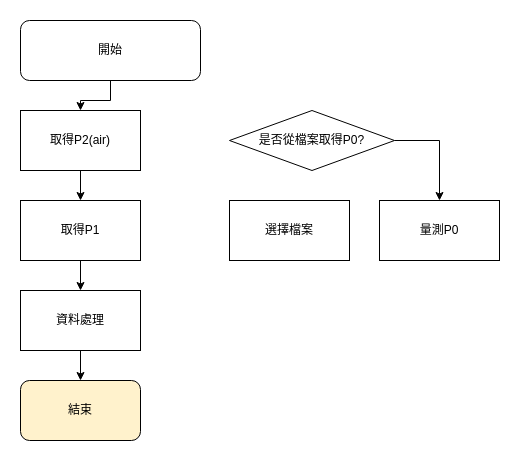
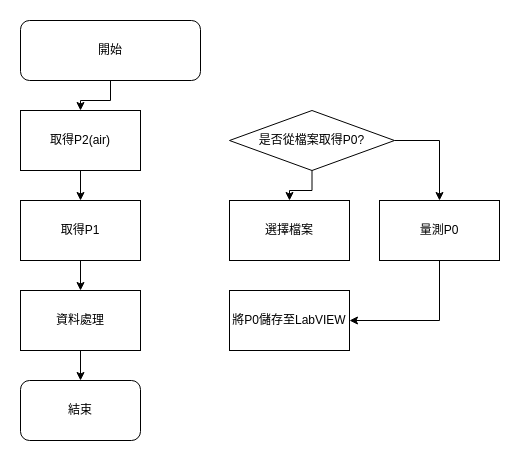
+ <mxCell id="11" value="" style="edgeStyle=orthogonalEdgeStyle;rounded=0;orthogonalLoop=1;jettySize=auto;html=1;" edge="1" parent="1" source="13" target="14"><mxGeometry relative="1" as="geometry" /></mxCell>
+ <mxCell id="17" value="將P0儲存至LabVIEW" style="rounded=0;whiteSpace=wrap;html=1;" vertex="1" parent="1"><mxGeometry x="229" y="290" width="120" height="60" as="geometry" /></mxCell>
+ <mxCell id="15" style="edgeStyle=orthogonalEdgeStyle;rounded=0;orthogonalLoop=1;jettySize=auto;html=1;exitX=0.5;exitY=1;exitDx=0;exitDy=0;entryX=1;entryY=0.5;entryDx=0;entryDy=0;" edge="1" parent="1" source="16" target="17"><mxGeometry relative="1" as="geometry" /></mxCell>
- <mxCell id="4" value="結束" style="rounded=1;whiteSpace=wrap;html=1;fillColor=#fff2cc;" vertex="1" parent="1"><mxGeometry x="20" y="380" width="120" height="60" as="geometry" /></mxCell>
+ <mxCell id="4" value="結束" style="rounded=1;whiteSpace=wrap;html=1;" vertex="1" parent="1"><mxGeometry x="20" y="380" width="120" height="60" as="geometry" /></mxCell>
